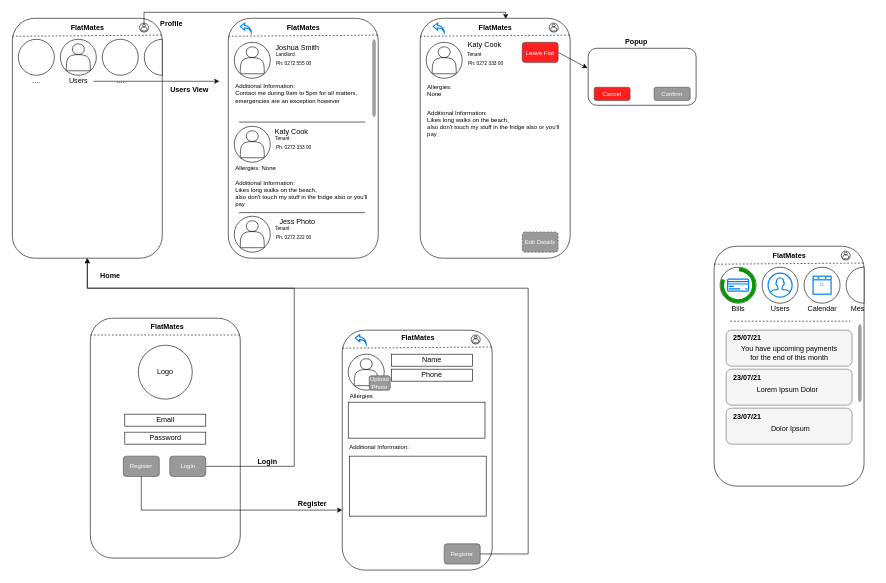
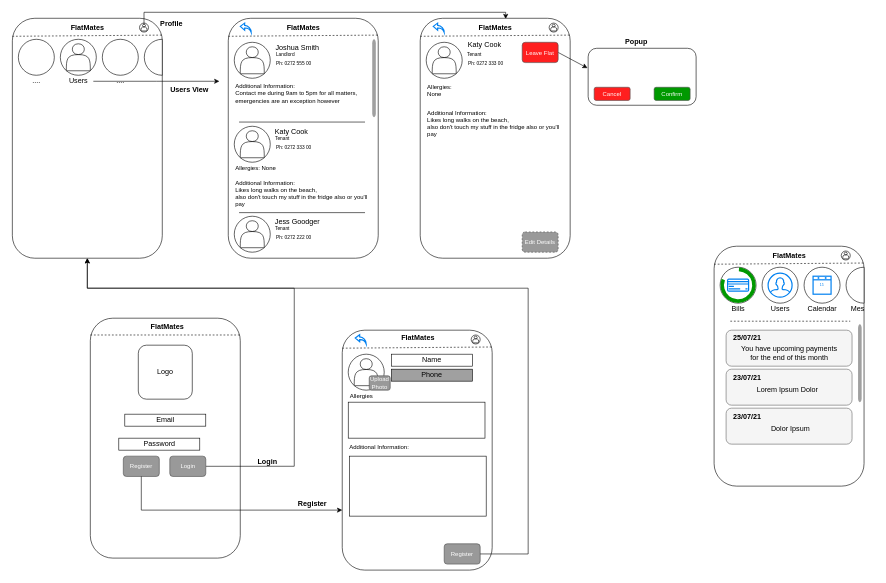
- <mxCell id="56" value="Confirm" style="rounded=1;html=1;shadow=0;dashed=0;whiteSpace=wrap;fontSize=10;fillColor=#999999;align=center;strokeColor=#4D4D4D;fontColor=#ffffff;" parent="1" vertex="1"><mxGeometry x="1090" y="145" width="60" height="21.94" as="geometry" /></mxCell>
+ <mxCell id="56" value="Confirm" style="rounded=1;html=1;shadow=0;dashed=0;whiteSpace=wrap;fontSize=10;fillColor=#009900;align=center;strokeColor=#4D4D4D;fontColor=#ffffff;" parent="1" vertex="1"><mxGeometry x="1090" y="145" width="60" height="21.94" as="geometry" /></mxCell>
- <mxCell id="31" value="Jess Photo" style="text;html=1;align=center;verticalAlign=middle;resizable=0;points=[];autosize=1;strokeColor=none;fillColor=none;" parent="1" vertex="1"><mxGeometry x="450" y="360" width="90" height="20" as="geometry" /></mxCell>
+ <mxCell id="31" value="Jess Goodger" style="text;html=1;align=center;verticalAlign=middle;resizable=0;points=[];autosize=1;strokeColor=none;fillColor=none;" parent="1" vertex="1"><mxGeometry x="450" y="360" width="90" height="20" as="geometry" /></mxCell>
- <mxCell id="96" value="&lt;b&gt;Home&lt;/b&gt;" style="text;html=1;align=center;verticalAlign=middle;resizable=0;points=[];autosize=1;strokeColor=none;fillColor=none;fontSize=12;fontColor=#000000;" parent="1" vertex="1"><mxGeometry x="157.5" y="450" width="50" height="20" as="geometry" /></mxCell>
- <mxCell id="90" value="Logo" style="ellipse;whiteSpace=wrap;html=1;aspect=fixed;" parent="89" vertex="1"><mxGeometry width="90" height="90" as="geometry" /></mxCell>
+ <mxCell id="90" value="Logo" style="whiteSpace=wrap;html=1;aspect=fixed;rounded=1;" parent="89" vertex="1"><mxGeometry width="90" height="90" as="geometry" /></mxCell>
- <mxCell id="85" value="Phone" style="rounded=0;whiteSpace=wrap;html=1;fontSize=12;" parent="1" vertex="1"><mxGeometry x="652" y="615" width="135" height="20" as="geometry" /></mxCell>
+ <mxCell id="85" value="Phone" style="rounded=0;whiteSpace=wrap;html=1;fontSize=12;fillColor=#a0a0a0;" parent="1" vertex="1"><mxGeometry x="652" y="615" width="135" height="20" as="geometry" /></mxCell>
- <mxCell id="68" value="Password" style="rounded=0;whiteSpace=wrap;html=1;fontSize=12;" parent="1" vertex="1"><mxGeometry x="207.5" y="720" width="135" height="20" as="geometry" /></mxCell>
+ <mxCell id="68" value="Password" style="rounded=0;whiteSpace=wrap;html=1;fontSize=12;" parent="1" vertex="1"><mxGeometry x="197.5" y="730" width="135" height="20" as="geometry" /></mxCell>
